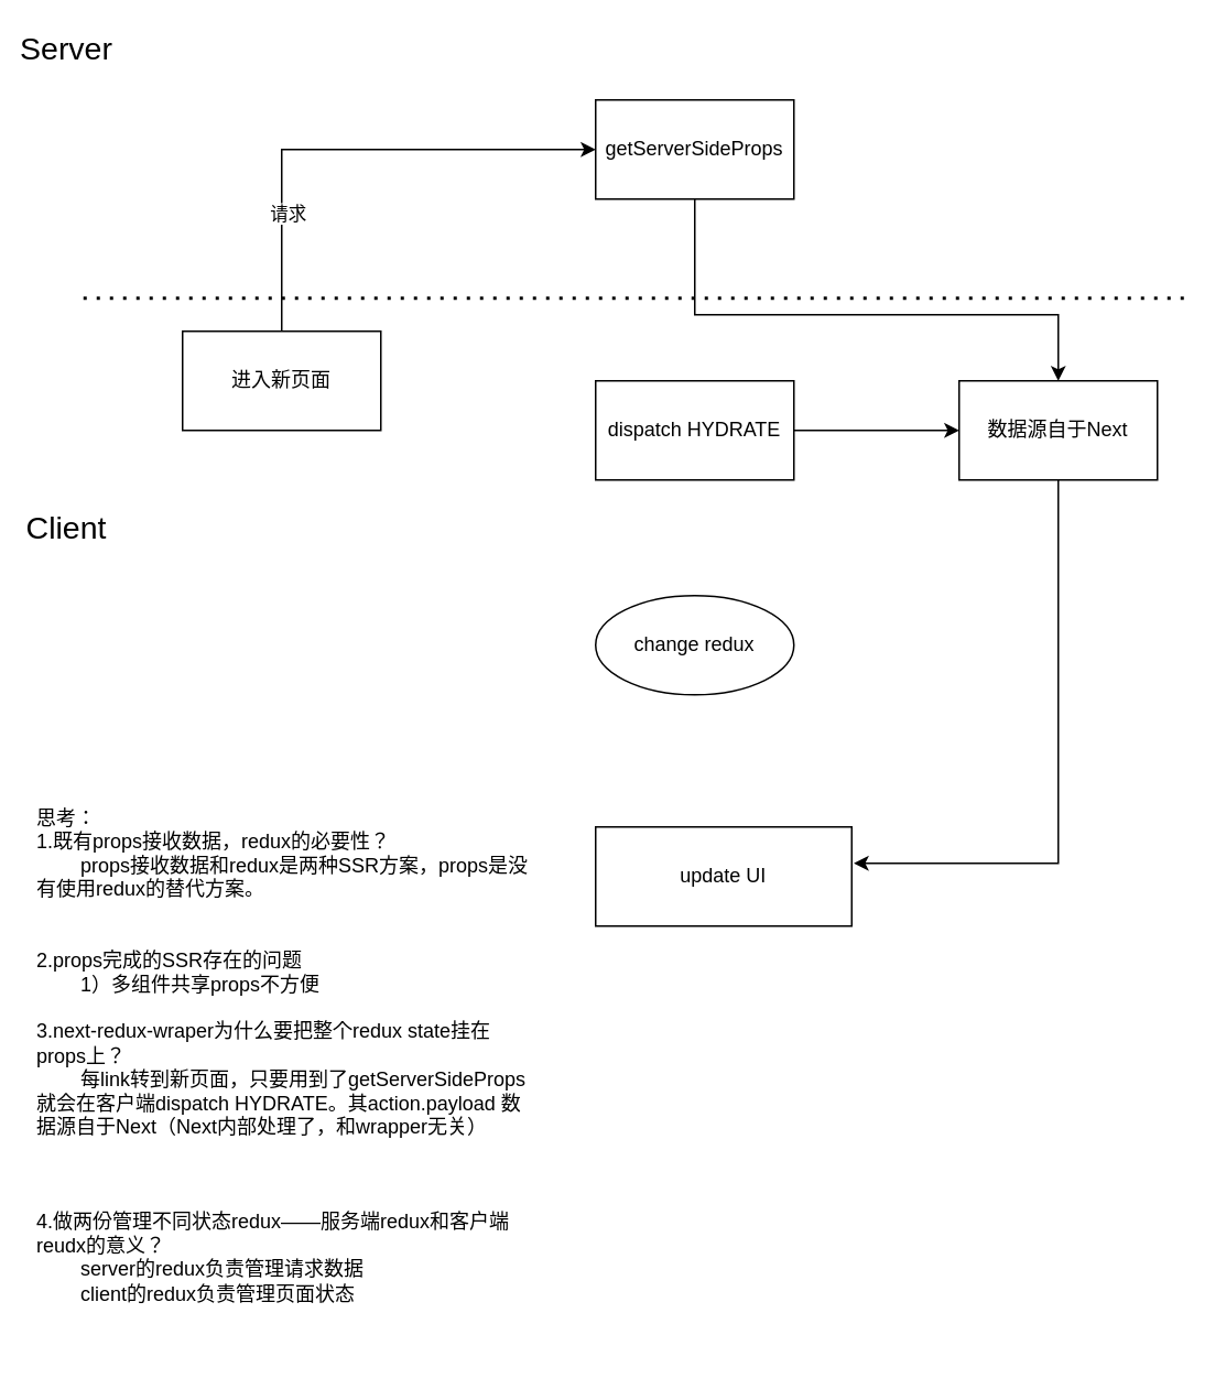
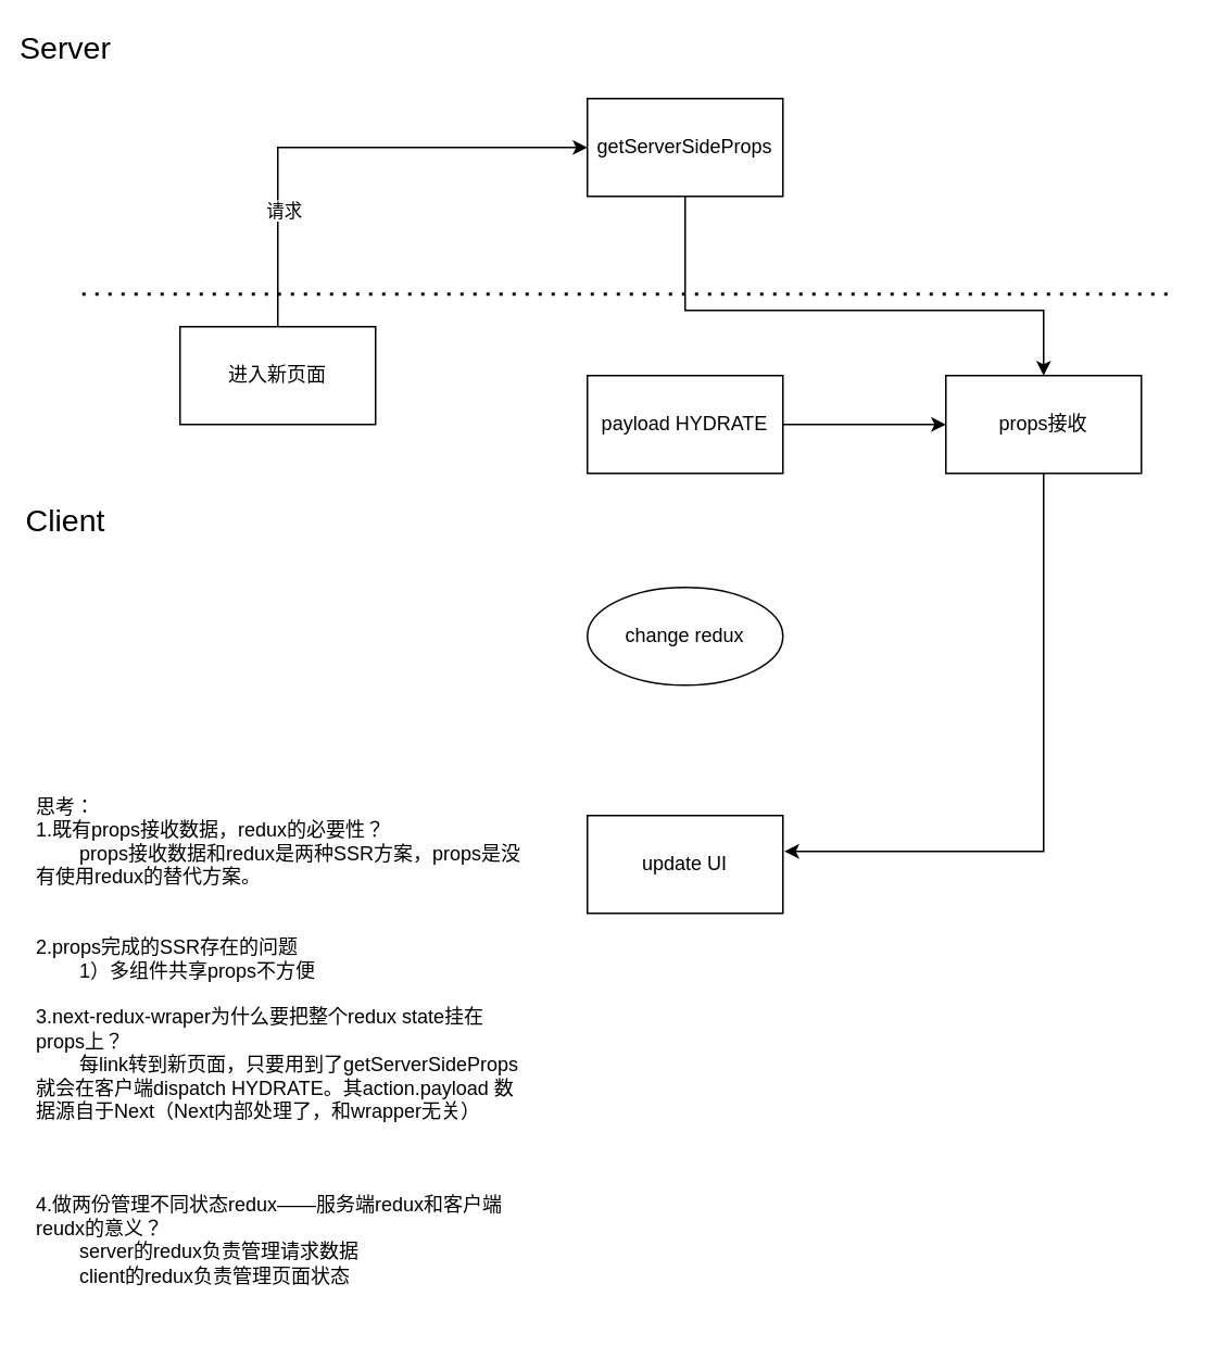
- <mxCell id="5" value="dispatch HYDRATE" style="rounded=0;whiteSpace=wrap;html=1;" vertex="1" parent="1"><mxGeometry x="360" y="230" width="120" height="60" as="geometry" /></mxCell>
+ <mxCell id="5" value="payload HYDRATE" style="rounded=0;whiteSpace=wrap;html=1;" vertex="1" parent="1"><mxGeometry x="360" y="230" width="120" height="60" as="geometry" /></mxCell>
- <mxCell id="15" value="数据源自于Next" style="rounded=0;whiteSpace=wrap;html=1;" vertex="1" parent="1"><mxGeometry x="580" y="230" width="120" height="60" as="geometry" /></mxCell>
+ <mxCell id="15" value="props接收" style="rounded=0;whiteSpace=wrap;html=1;" vertex="1" parent="1"><mxGeometry x="580" y="230" width="120" height="60" as="geometry" /></mxCell>
- <mxCell id="6" value="update UI" style="rounded=0;whiteSpace=wrap;html=1;" vertex="1" parent="1"><mxGeometry x="360" y="500" width="155" height="60" as="geometry" /></mxCell>
+ <mxCell id="6" value="update UI" style="rounded=0;whiteSpace=wrap;html=1;" vertex="1" parent="1"><mxGeometry x="360" y="500" width="120" height="60" as="geometry" /></mxCell>
